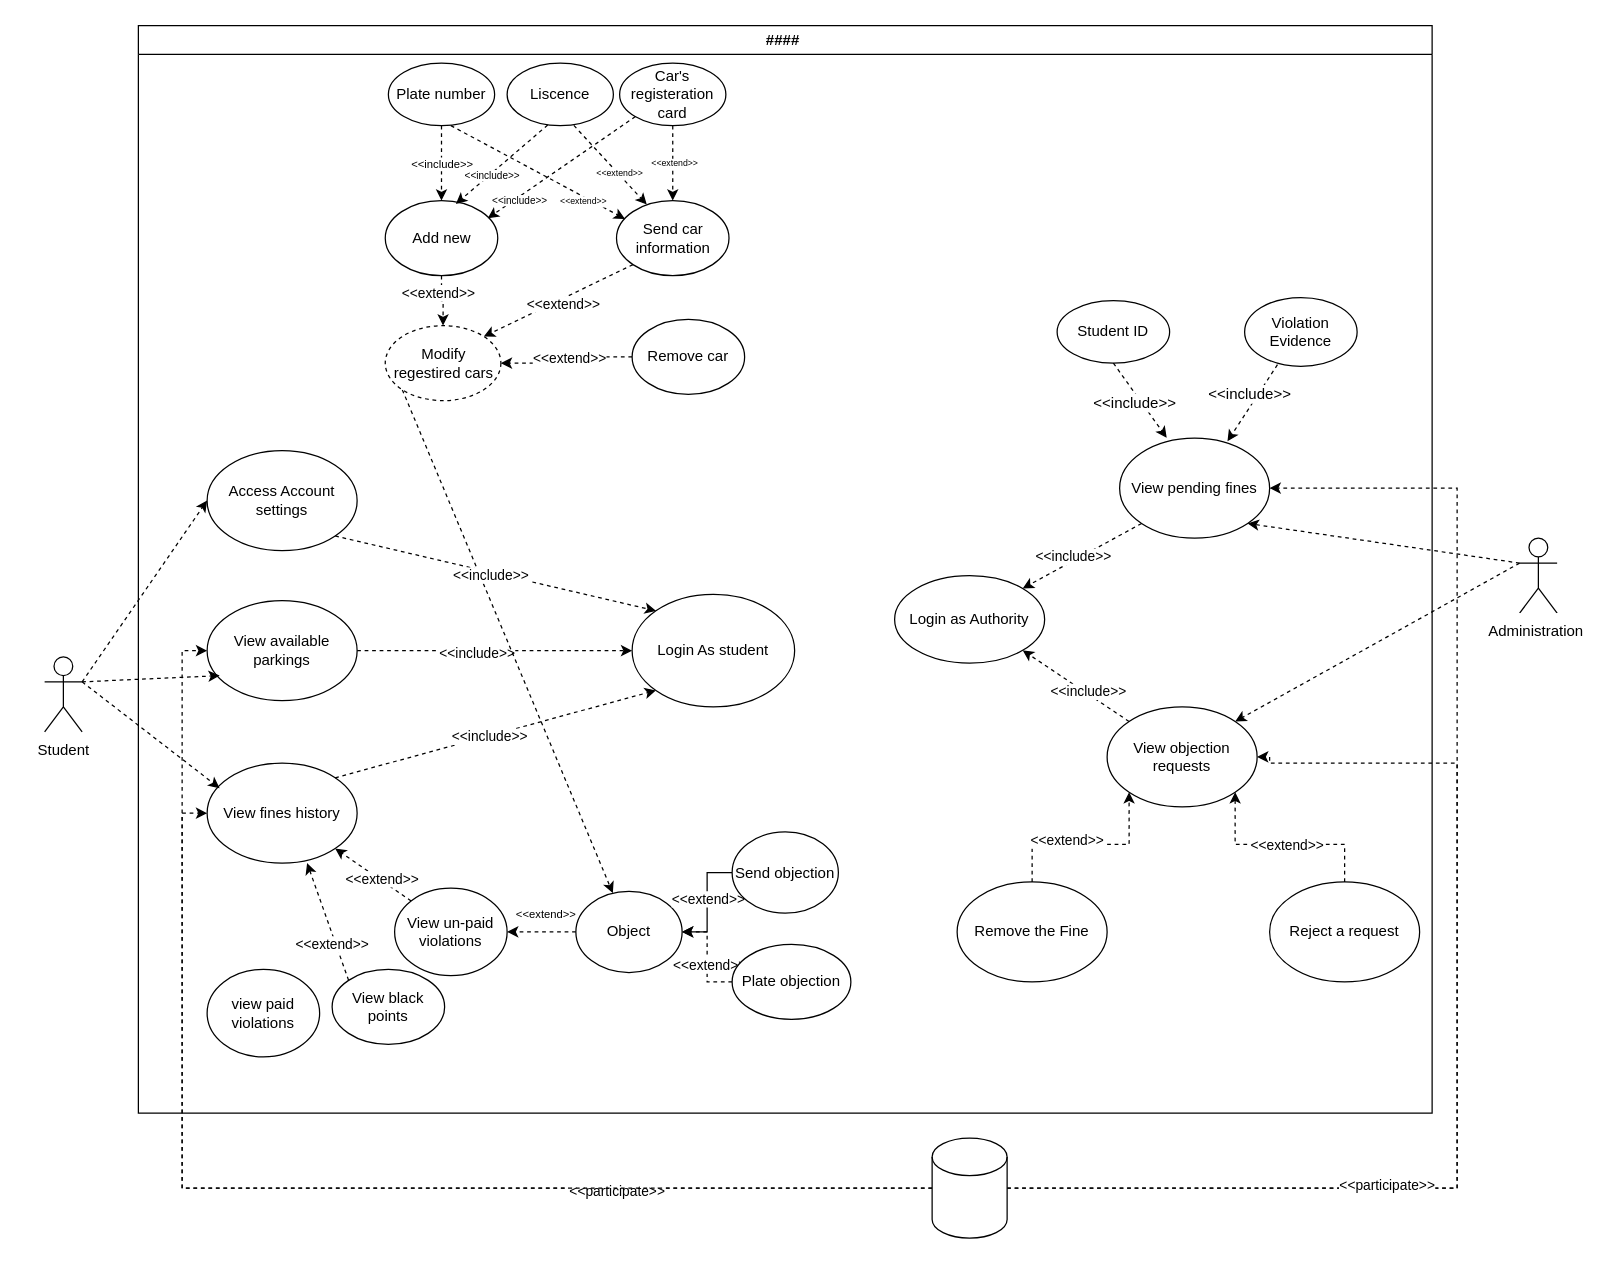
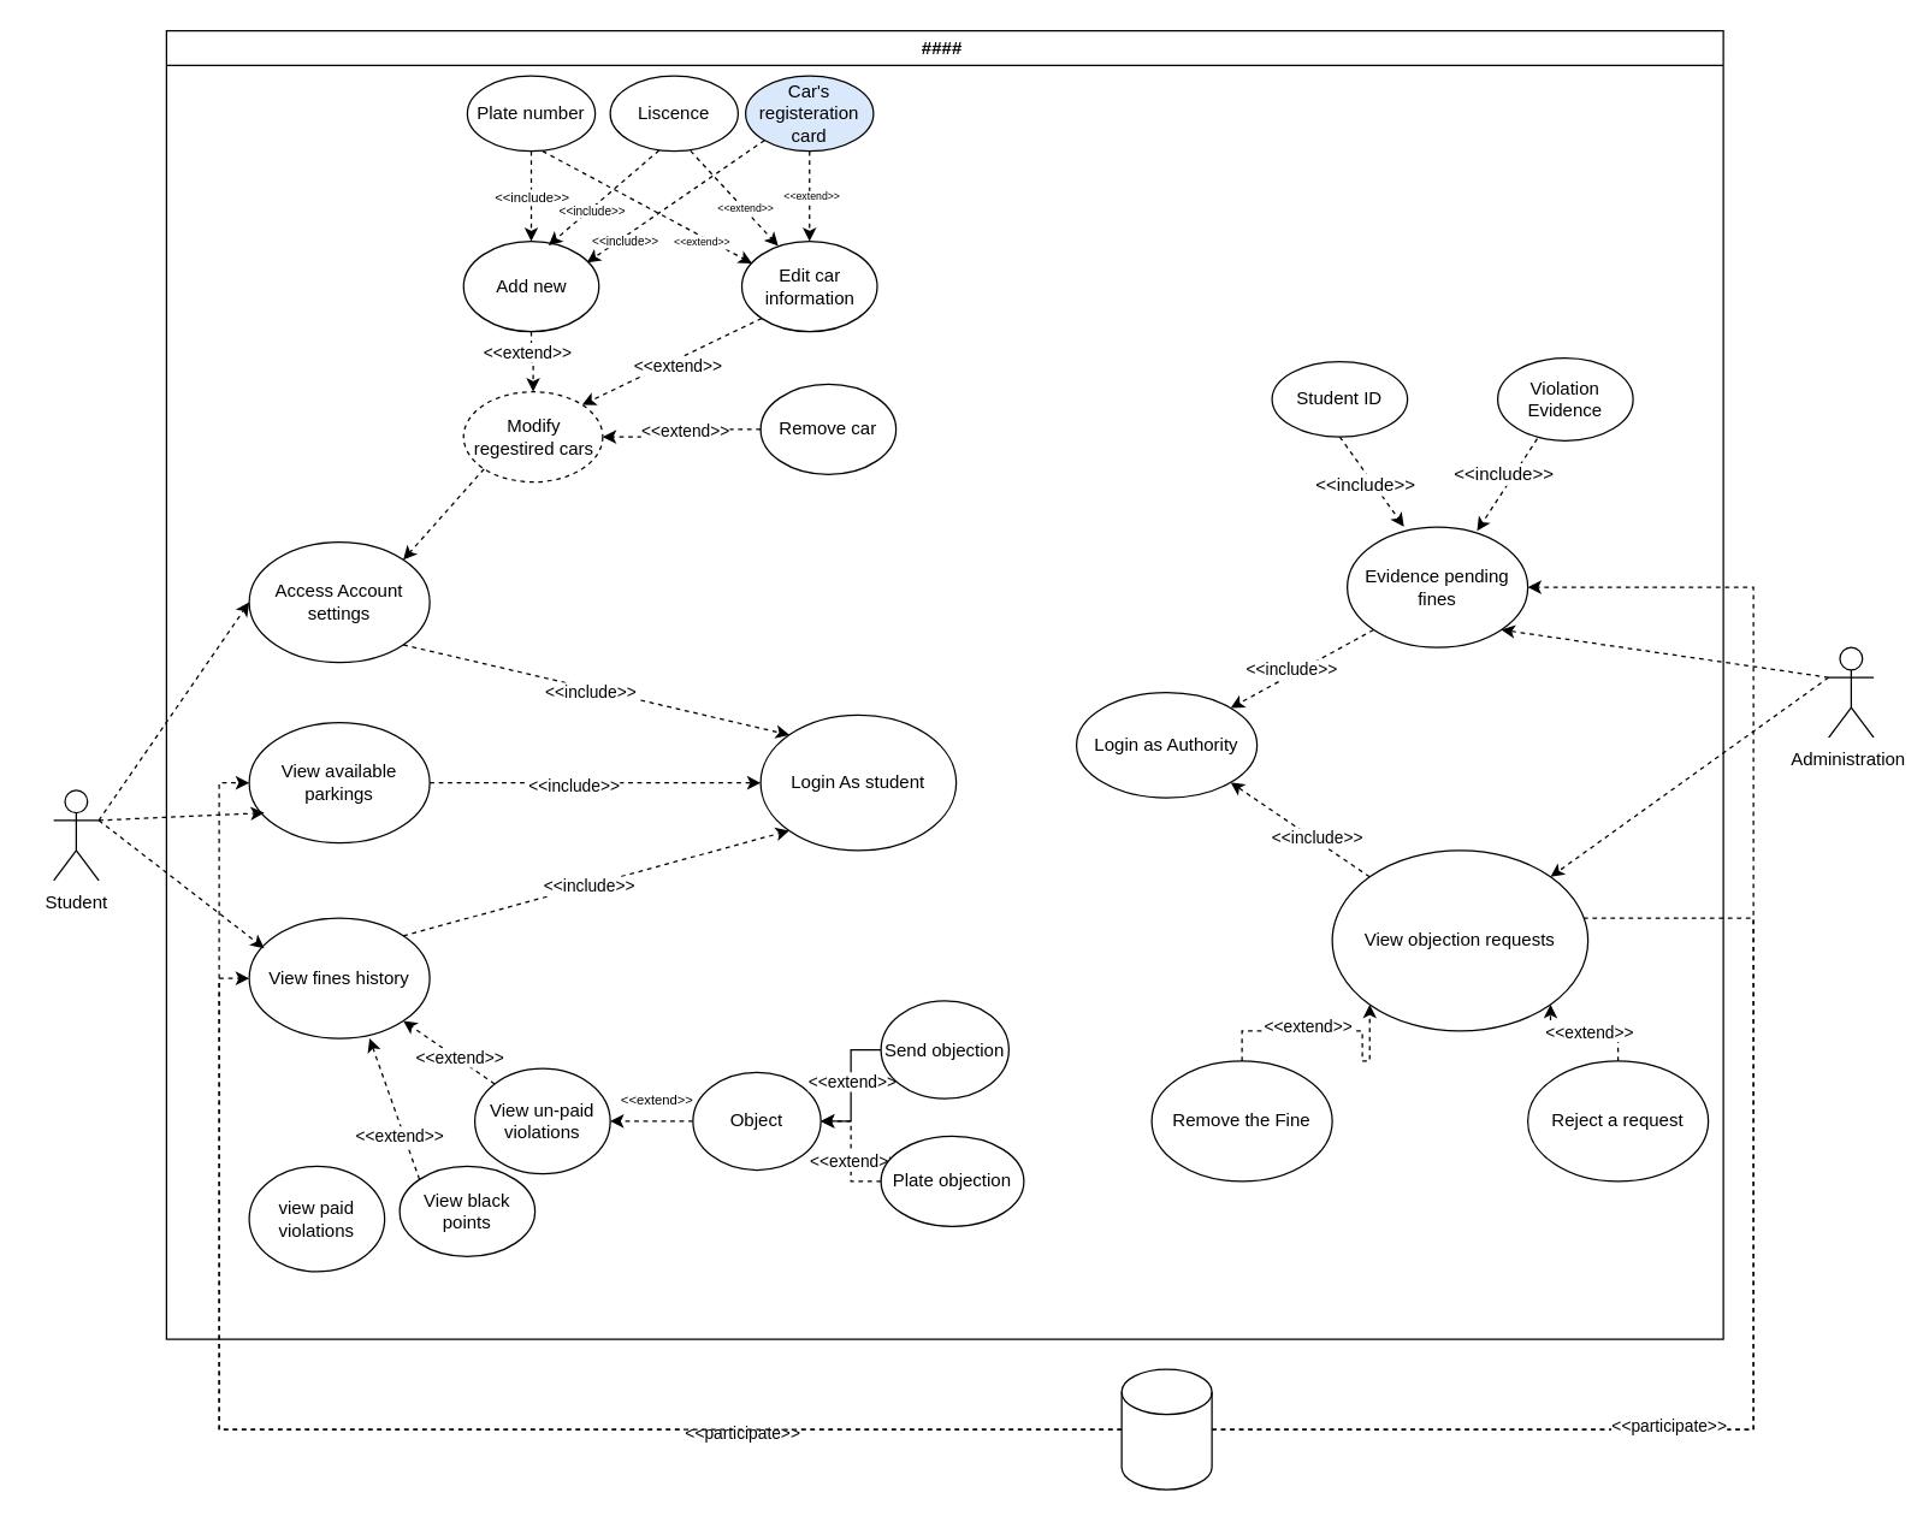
- <mxCell id="19" value="Car's registeration card" style="ellipse;whiteSpace=wrap;html=1;" parent="1" vertex="1"><mxGeometry x="495" y="50" width="85" height="50" as="geometry" /></mxCell>
+ <mxCell id="19" value="Car's registeration card" style="ellipse;whiteSpace=wrap;html=1;fillColor=#dae8fc;" parent="1" vertex="1"><mxGeometry x="495" y="50" width="85" height="50" as="geometry" /></mxCell>
- <mxCell id="7" value="Send car information" style="ellipse;whiteSpace=wrap;html=1;" parent="1" vertex="1"><mxGeometry x="492.5" y="160" width="90" height="60" as="geometry" /></mxCell>
+ <mxCell id="7" value="Edit car information" style="ellipse;whiteSpace=wrap;html=1;" parent="1" vertex="1"><mxGeometry x="492.5" y="160" width="90" height="60" as="geometry" /></mxCell>
- <mxCell id="58" value="View pending fines" style="ellipse;whiteSpace=wrap;html=1;" parent="57" vertex="1"><mxGeometry x="785" y="330" width="120" height="80" as="geometry" /></mxCell>
+ <mxCell id="58" value="Evidence pending fines" style="ellipse;whiteSpace=wrap;html=1;" parent="57" vertex="1"><mxGeometry x="785" y="330" width="120" height="80" as="geometry" /></mxCell>
- <mxCell id="14" value="" style="endArrow=classic;html=1;rounded=0;dashed=1;exitX=0;exitY=1;exitDx=0;exitDy=0;" parent="1" source="82" target="37" edge="1"><mxGeometry width="50" height="50" relative="1" as="geometry"><mxPoint x="525" y="510" as="sourcePoint" /><mxPoint x="575" y="460" as="targetPoint" /></mxGeometry></mxCell>
+ <mxCell id="14" value="" style="endArrow=classic;html=1;rounded=0;dashed=1;exitX=0;exitY=1;exitDx=0;exitDy=0;entryX=1;entryY=0;entryDx=0;entryDy=0;" parent="1" source="82" target="5" edge="1"><mxGeometry width="50" height="50" relative="1" as="geometry"><mxPoint x="525" y="510" as="sourcePoint" /><mxPoint x="575" y="460" as="targetPoint" /></mxGeometry></mxCell>
- <mxCell id="59" value="View objection requests" style="ellipse;whiteSpace=wrap;html=1;" parent="57" vertex="1"><mxGeometry x="775" y="545" width="120" height="80" as="geometry" /></mxCell>
+ <mxCell id="59" value="View objection requests" style="ellipse;whiteSpace=wrap;html=1;" parent="57" vertex="1"><mxGeometry x="775" y="545" width="170" height="120" as="geometry" /></mxCell>
